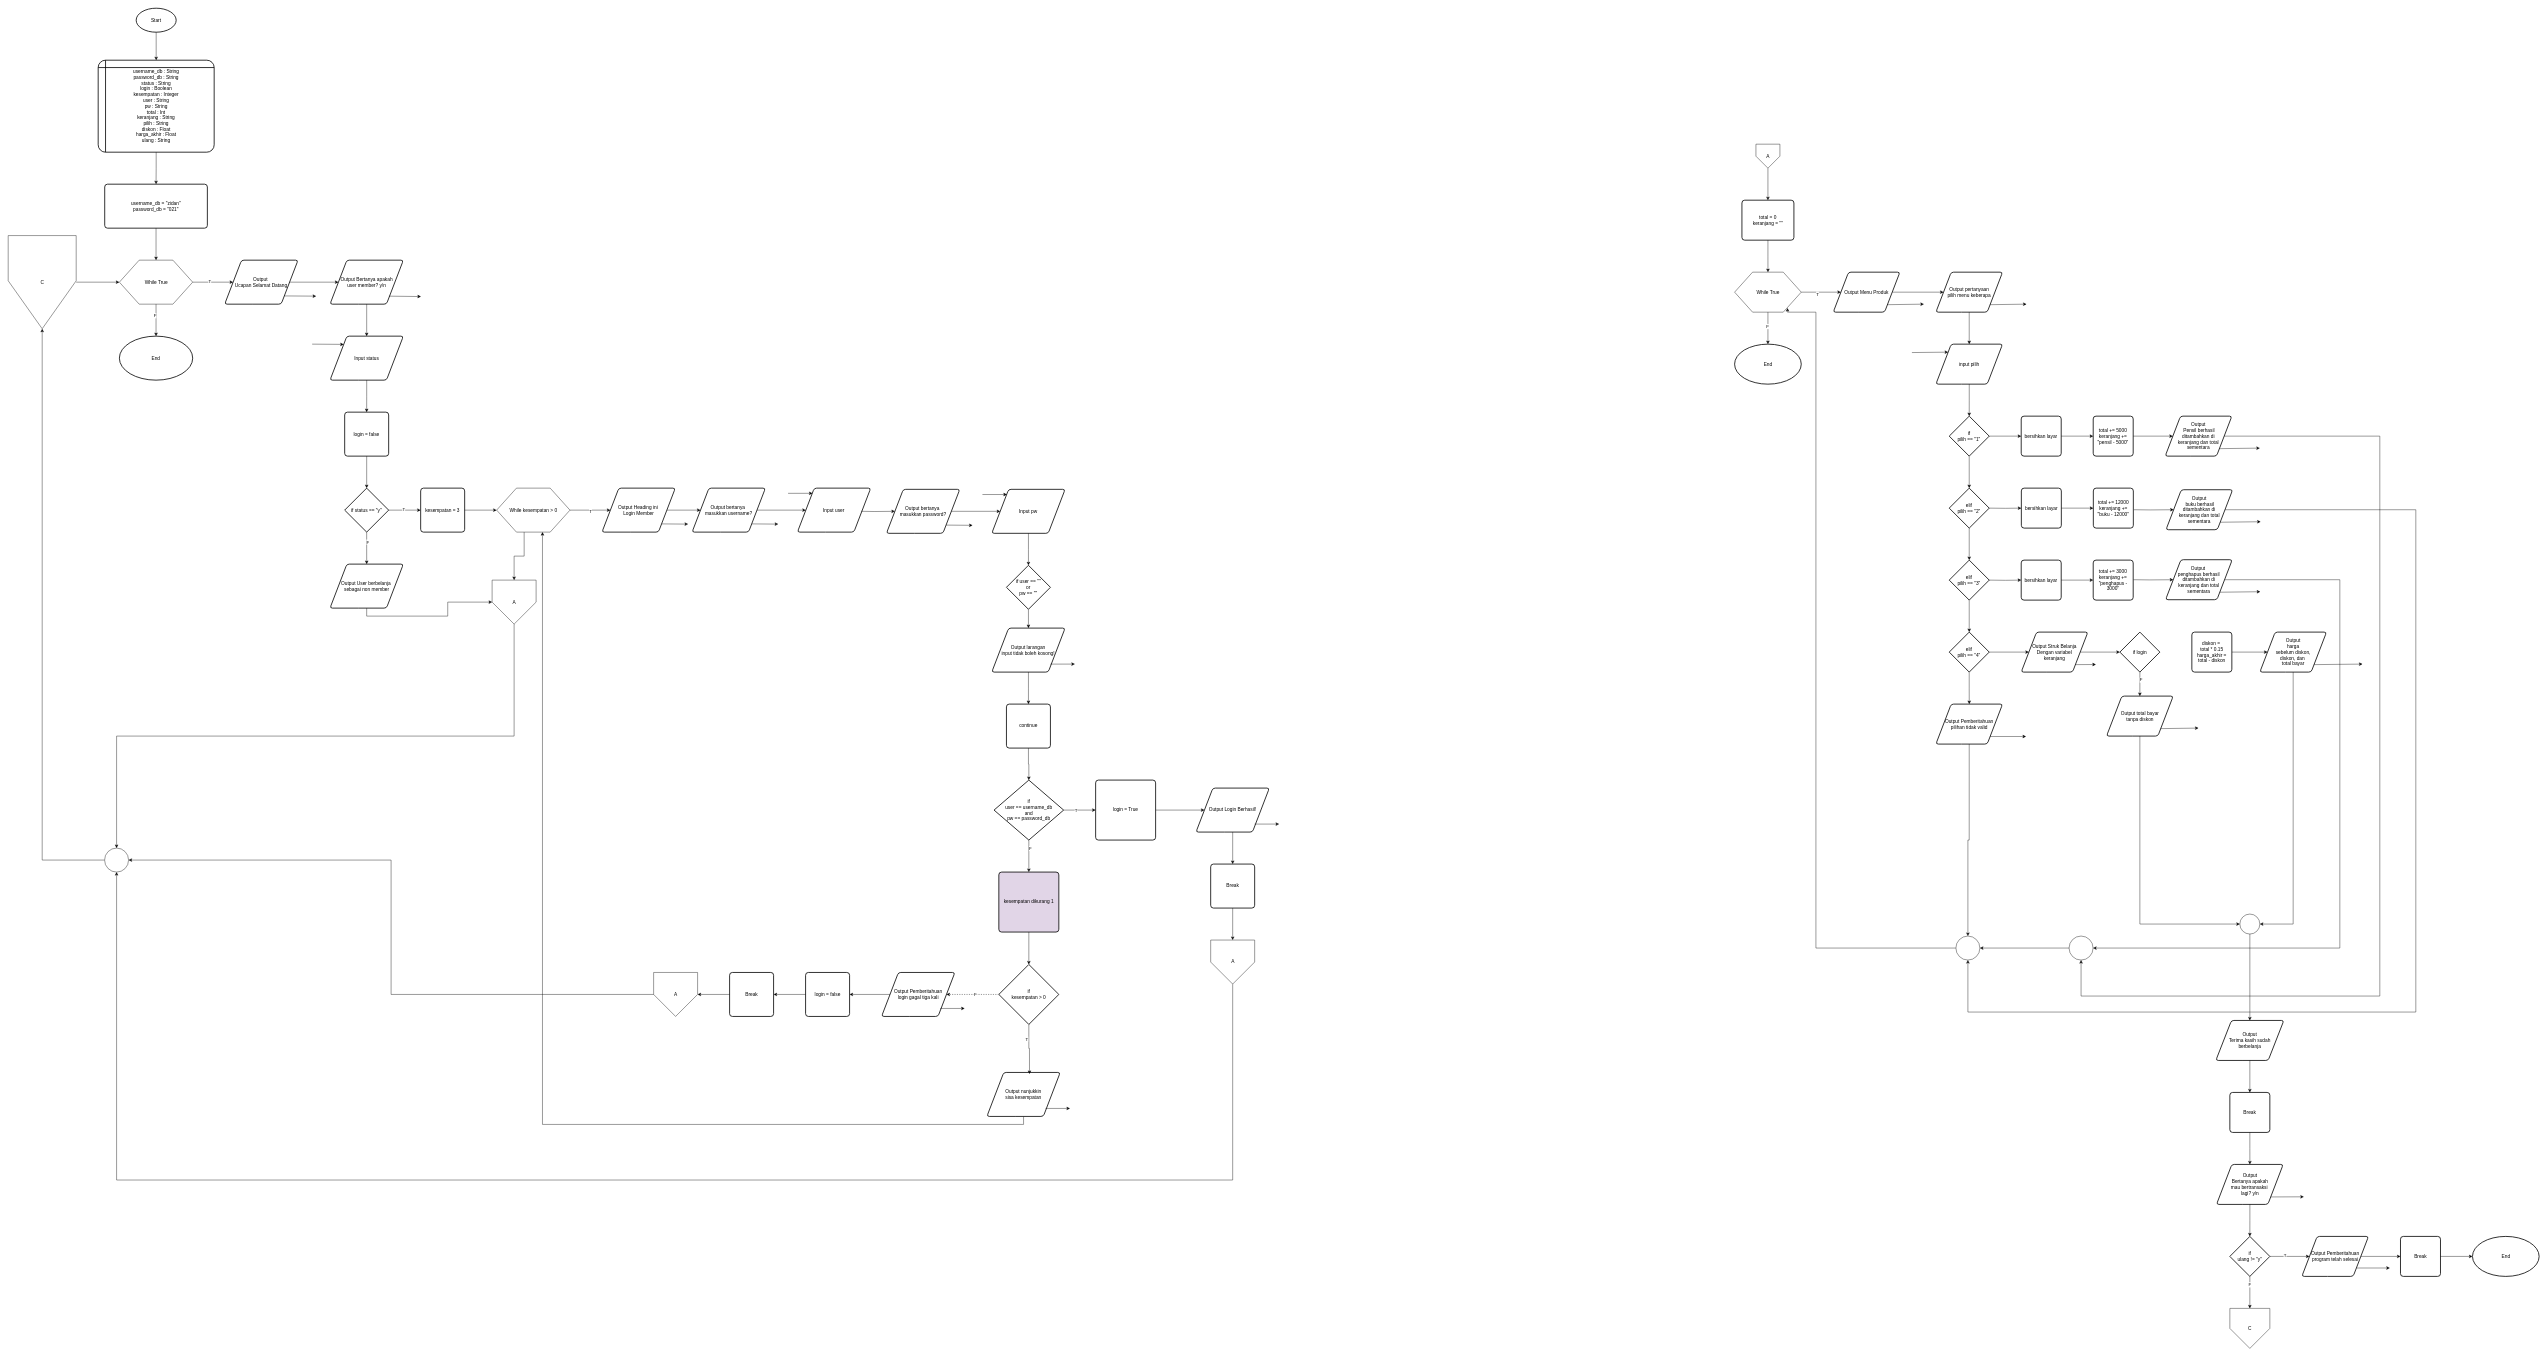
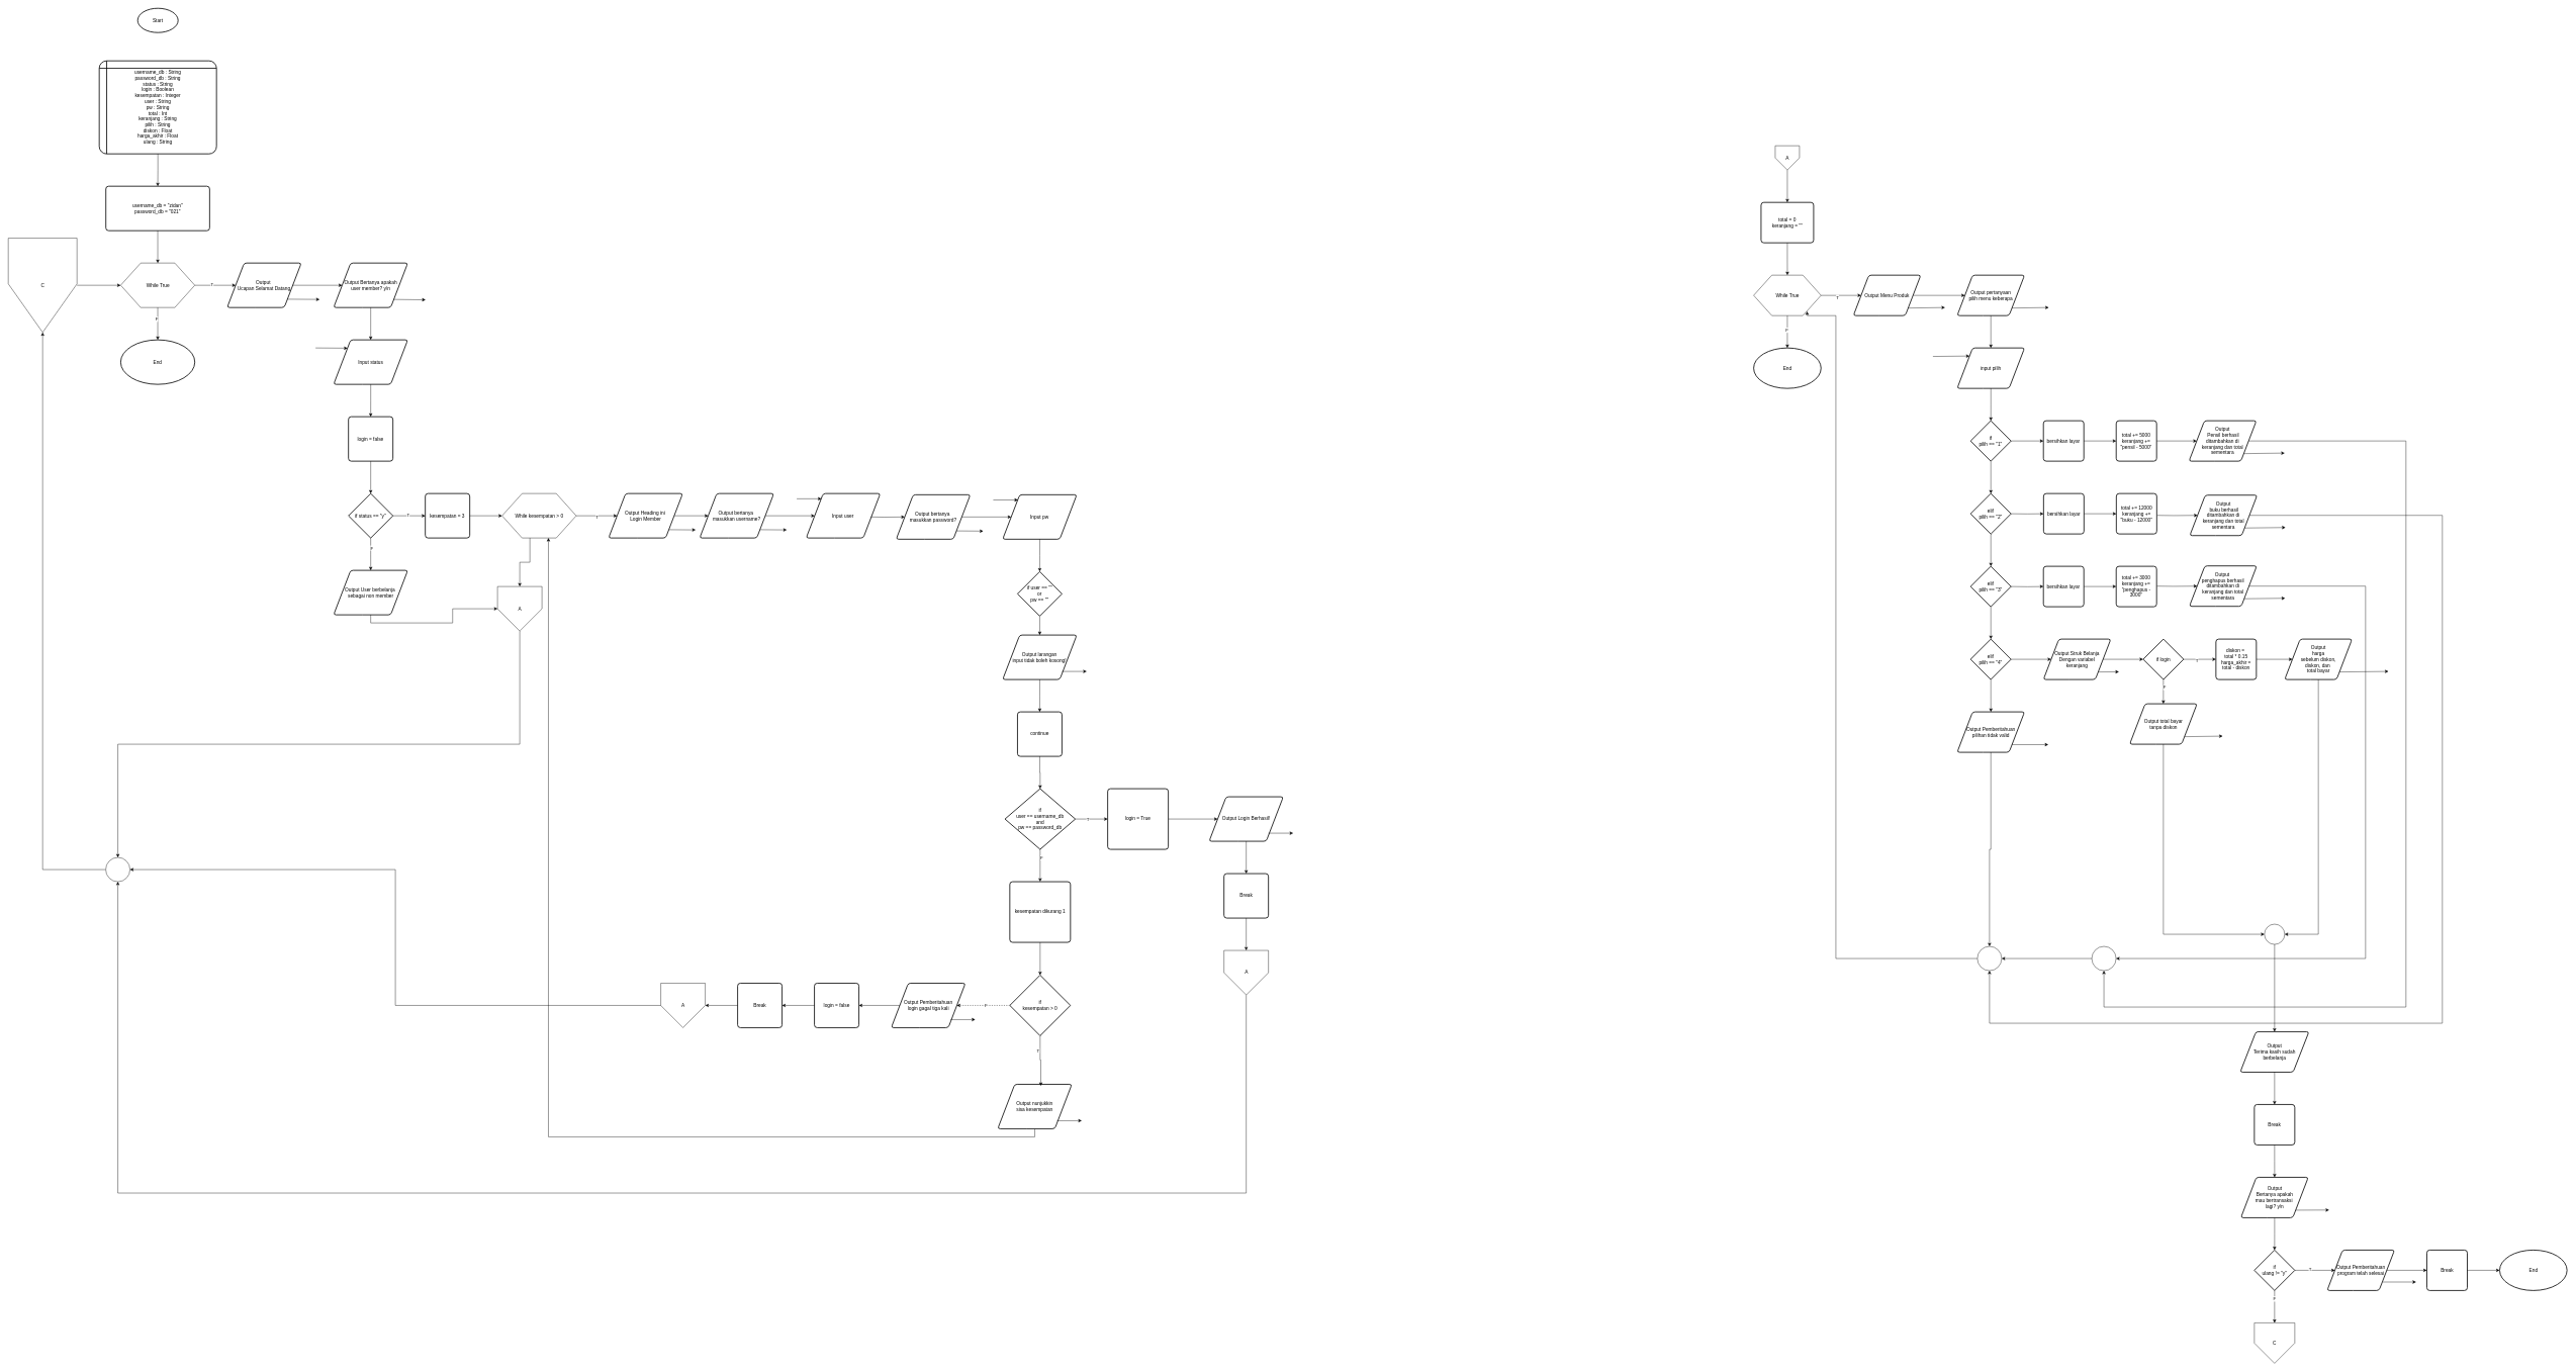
- <mxCell id="4" value="" style="edgeStyle=orthogonalEdgeStyle;rounded=0;orthogonalLoop=1;jettySize=auto;html=1;" parent="1" source="2" target="3" edge="1"><mxGeometry relative="1" as="geometry" /></mxCell>
+ <mxCell id="148" value="" style="edgeStyle=orthogonalEdgeStyle;rounded=0;orthogonalLoop=1;jettySize=auto;html=1;" edge="1" parent="1" source="144" target="147"><mxGeometry relative="1" as="geometry" /></mxCell>
+ <mxCell id="149" value="T" style="edgeLabel;html=1;align=center;verticalAlign=middle;resizable=0;points=[];" vertex="1" connectable="0" parent="148"><mxGeometry x="-0.2" y="-2" relative="1" as="geometry"><mxPoint as="offset" /></mxGeometry></mxCell>
- <mxCell id="66" value="kesempatan dikurang 1" style="rounded=1;whiteSpace=wrap;html=1;absoluteArcSize=1;arcSize=14;strokeWidth=2;fillColor=#e1d5e7;" parent="1" vertex="1"><mxGeometry x="2497" y="2180" width="150" height="150" as="geometry" /></mxCell>
+ <mxCell id="66" value="kesempatan dikurang 1" style="rounded=1;whiteSpace=wrap;html=1;absoluteArcSize=1;arcSize=14;strokeWidth=2;" parent="1" vertex="1"><mxGeometry x="2497" y="2180" width="150" height="150" as="geometry" /></mxCell>
